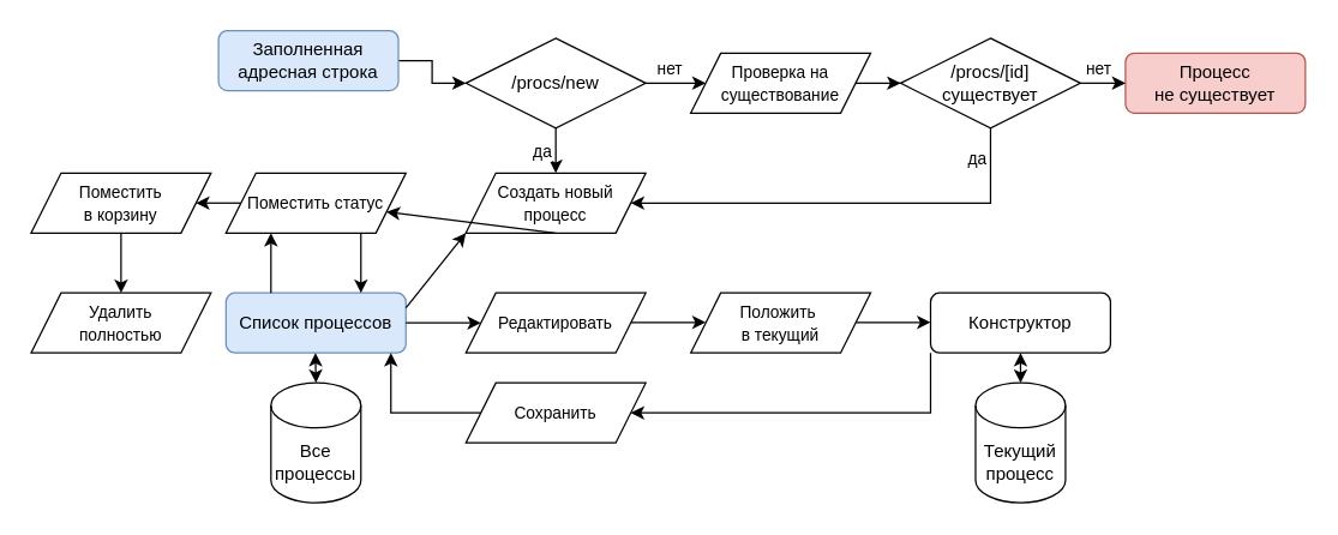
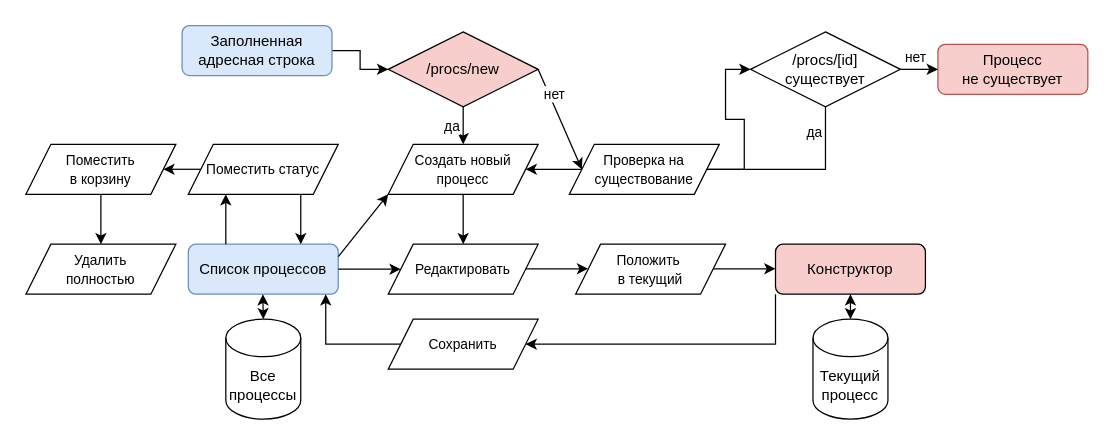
- <mxCell id="25" value="/procs/new" style="rhombus;whiteSpace=wrap;html=1;" vertex="1" parent="1"><mxGeometry x="310" y="25" width="120" height="60" as="geometry" /></mxCell>
+ <mxCell id="25" value="/procs/new" style="rhombus;whiteSpace=wrap;html=1;fillColor=#f8cecc;" vertex="1" parent="1"><mxGeometry x="310" y="25" width="120" height="60" as="geometry" /></mxCell>
- <mxCell id="41" value="&lt;span style=&quot;font-size: 11px; text-wrap: nowrap; background-color: rgb(255, 255, 255);&quot;&gt;Проверка на&lt;/span&gt;&lt;div&gt;&lt;span style=&quot;font-size: 11px; text-wrap: nowrap; background-color: rgb(255, 255, 255);&quot;&gt;существование&lt;/span&gt;&lt;/div&gt;" style="shape=parallelogram;perimeter=parallelogramPerimeter;whiteSpace=wrap;html=1;fixedSize=1;" vertex="1" parent="1"><mxGeometry x="460" y="35" width="120" height="40" as="geometry" /></mxCell>
+ <mxCell id="41" value="&lt;span style=&quot;font-size: 11px; text-wrap: nowrap; background-color: rgb(255, 255, 255);&quot;&gt;Проверка на&lt;/span&gt;&lt;div&gt;&lt;span style=&quot;font-size: 11px; text-wrap: nowrap; background-color: rgb(255, 255, 255);&quot;&gt;существование&lt;/span&gt;&lt;/div&gt;" style="shape=parallelogram;perimeter=parallelogramPerimeter;whiteSpace=wrap;html=1;fixedSize=1;" vertex="1" parent="1"><mxGeometry x="455" y="115" width="120" height="40" as="geometry" /></mxCell>
- <mxCell id="28" value="" style="endArrow=classic;html=1;rounded=0;exitX=0.5;exitY=1;exitDx=0;exitDy=0;" edge="1" parent="1" source="7" target="14"><mxGeometry width="50" height="50" relative="1" as="geometry"><mxPoint x="380" y="175" as="sourcePoint" /><mxPoint x="430" y="125" as="targetPoint" /></mxGeometry></mxCell>
+ <mxCell id="28" value="" style="endArrow=classic;html=1;rounded=0;exitX=0.5;exitY=1;exitDx=0;exitDy=0;" edge="1" parent="1" source="7" target="24"><mxGeometry width="50" height="50" relative="1" as="geometry"><mxPoint x="380" y="175" as="sourcePoint" /><mxPoint x="430" y="125" as="targetPoint" /></mxGeometry></mxCell>
- <mxCell id="4" value="Конструктор" style="rounded=1;whiteSpace=wrap;html=1;" parent="1" vertex="1"><mxGeometry x="620" y="195" width="120" height="40" as="geometry" /></mxCell>
+ <mxCell id="4" value="Конструктор" style="rounded=1;whiteSpace=wrap;html=1;fillColor=#f8cecc;" parent="1" vertex="1"><mxGeometry x="620" y="195" width="120" height="40" as="geometry" /></mxCell>
